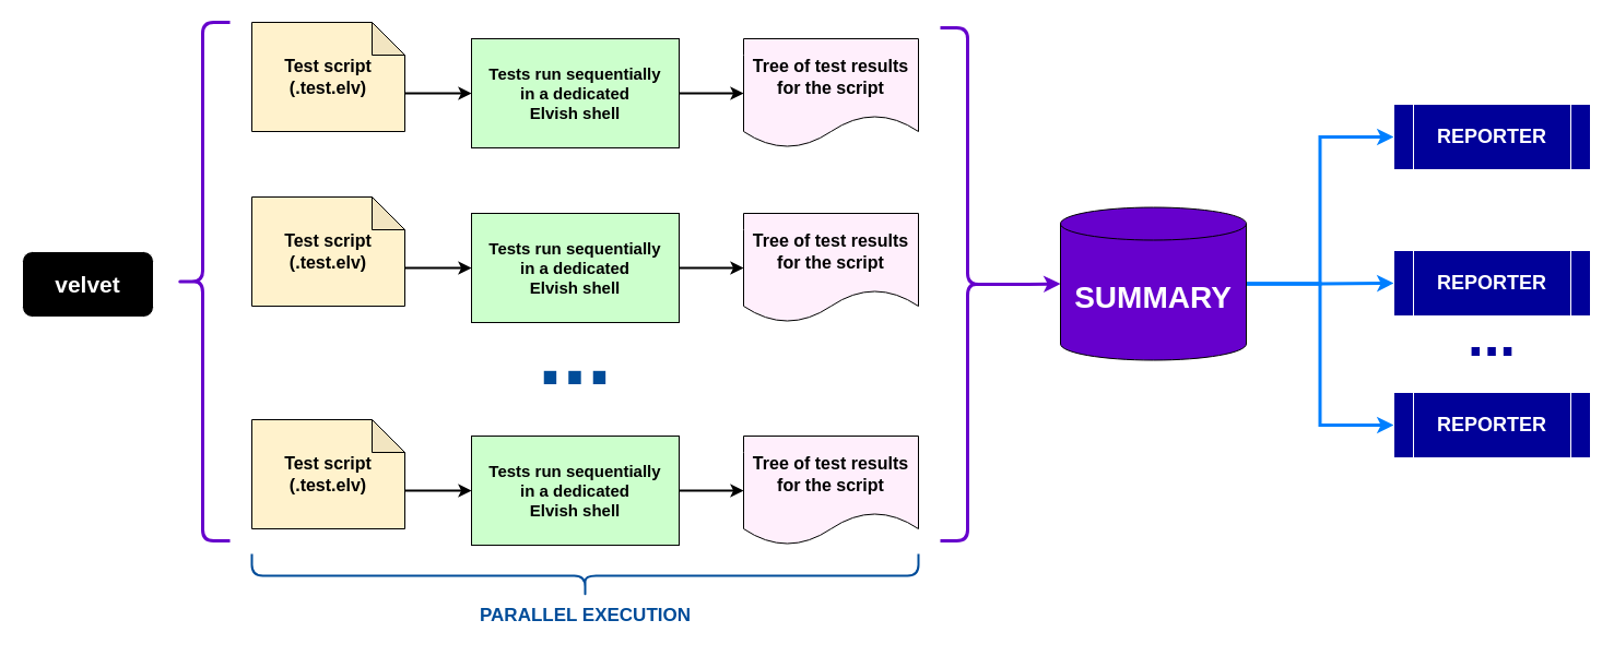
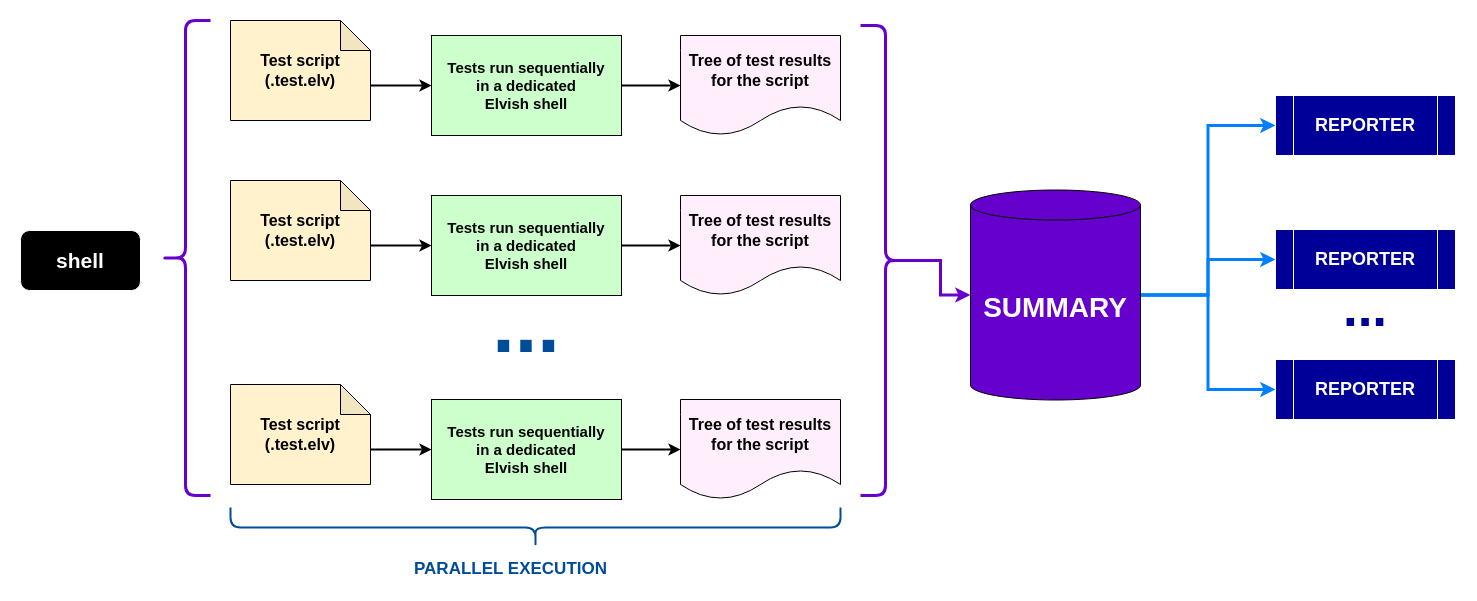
- <mxCell id="24" value="&lt;div style=&quot;line-height: 150%;&quot;&gt;&lt;div&gt;&lt;b&gt;&lt;font&gt;SUMMARY&lt;/font&gt;&lt;/b&gt;&lt;/div&gt;&lt;/div&gt;" style="shape=cylinder3;whiteSpace=wrap;html=1;boundedLbl=1;backgroundOutline=1;size=15;fillColor=#6600CC;strokeColor=#000000;fontSize=28;fontColor=#FFFFFF;" parent="1" vertex="1"><mxGeometry x="970" y="189.5" width="170" height="140" as="geometry" /></mxCell>
+ <mxCell id="24" value="&lt;div style=&quot;line-height: 150%;&quot;&gt;&lt;div&gt;&lt;b&gt;&lt;font&gt;SUMMARY&lt;/font&gt;&lt;/b&gt;&lt;/div&gt;&lt;/div&gt;" style="shape=cylinder3;whiteSpace=wrap;html=1;boundedLbl=1;backgroundOutline=1;size=15;fillColor=#6600CC;strokeColor=#000000;fontSize=28;fontColor=#FFFFFF;" parent="1" vertex="1"><mxGeometry x="970" y="189.5" width="170" height="210" as="geometry" /></mxCell>
- <mxCell id="7" value="velvet" style="rounded=1;whiteSpace=wrap;html=1;fontStyle=1;fontSize=21;strokeColor=#FFFFFF;fillColor=#000000;fontColor=#FFFFFF;" parent="1" vertex="1"><mxGeometry x="20" y="230" width="120" height="60" as="geometry" /></mxCell>
+ <mxCell id="7" value="shell" style="rounded=1;whiteSpace=wrap;html=1;fontStyle=1;fontSize=21;strokeColor=#FFFFFF;fillColor=#000000;fontColor=#FFFFFF;" parent="1" vertex="1"><mxGeometry x="20" y="230" width="120" height="60" as="geometry" /></mxCell>
- <mxCell id="26" value="&lt;font style=&quot;font-size: 17px;&quot;&gt;&lt;b style=&quot;&quot;&gt;PARALLEL EXECUTION&lt;/b&gt;&lt;/font&gt;" style="text;html=1;align=center;verticalAlign=middle;whiteSpace=wrap;rounded=0;fontColor=#004C99;" parent="1" vertex="1"><mxGeometry x="427.75" y="549" width="214.5" height="30" as="geometry" /></mxCell>
+ <mxCell id="26" value="&lt;font style=&quot;font-size: 17px;&quot;&gt;&lt;b style=&quot;&quot;&gt;PARALLEL EXECUTION&lt;/b&gt;&lt;/font&gt;" style="text;html=1;align=center;verticalAlign=middle;whiteSpace=wrap;rounded=0;fontColor=#004C99;" parent="1" vertex="1"><mxGeometry x="402.75" y="554" width="214.5" height="30" as="geometry" /></mxCell>
